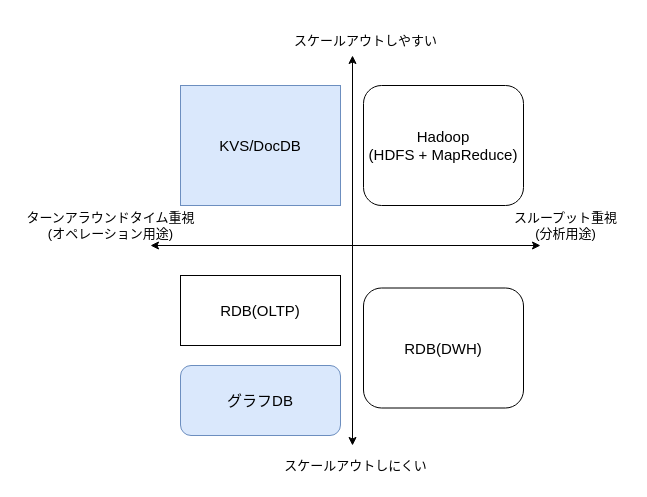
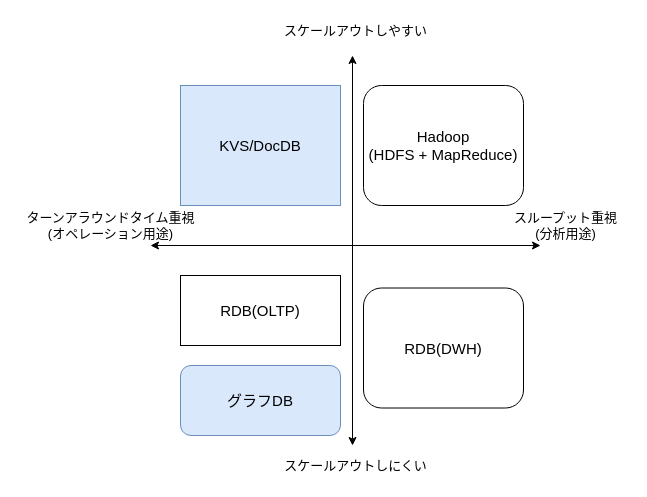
- <mxCell id="6" value="スケールアウトしやすい" style="text;html=1;align=center;verticalAlign=middle;resizable=0;points=[];;autosize=1;fontSize=13;" vertex="1" parent="1"><mxGeometry x="285" y="30" width="160" height="20" as="geometry" /></mxCell>
+ <mxCell id="6" value="スケールアウトしやすい" style="text;html=1;align=center;verticalAlign=middle;resizable=0;points=[];;autosize=1;fontSize=13;" vertex="1" parent="1"><mxGeometry x="275" y="20" width="160" height="20" as="geometry" /></mxCell>
